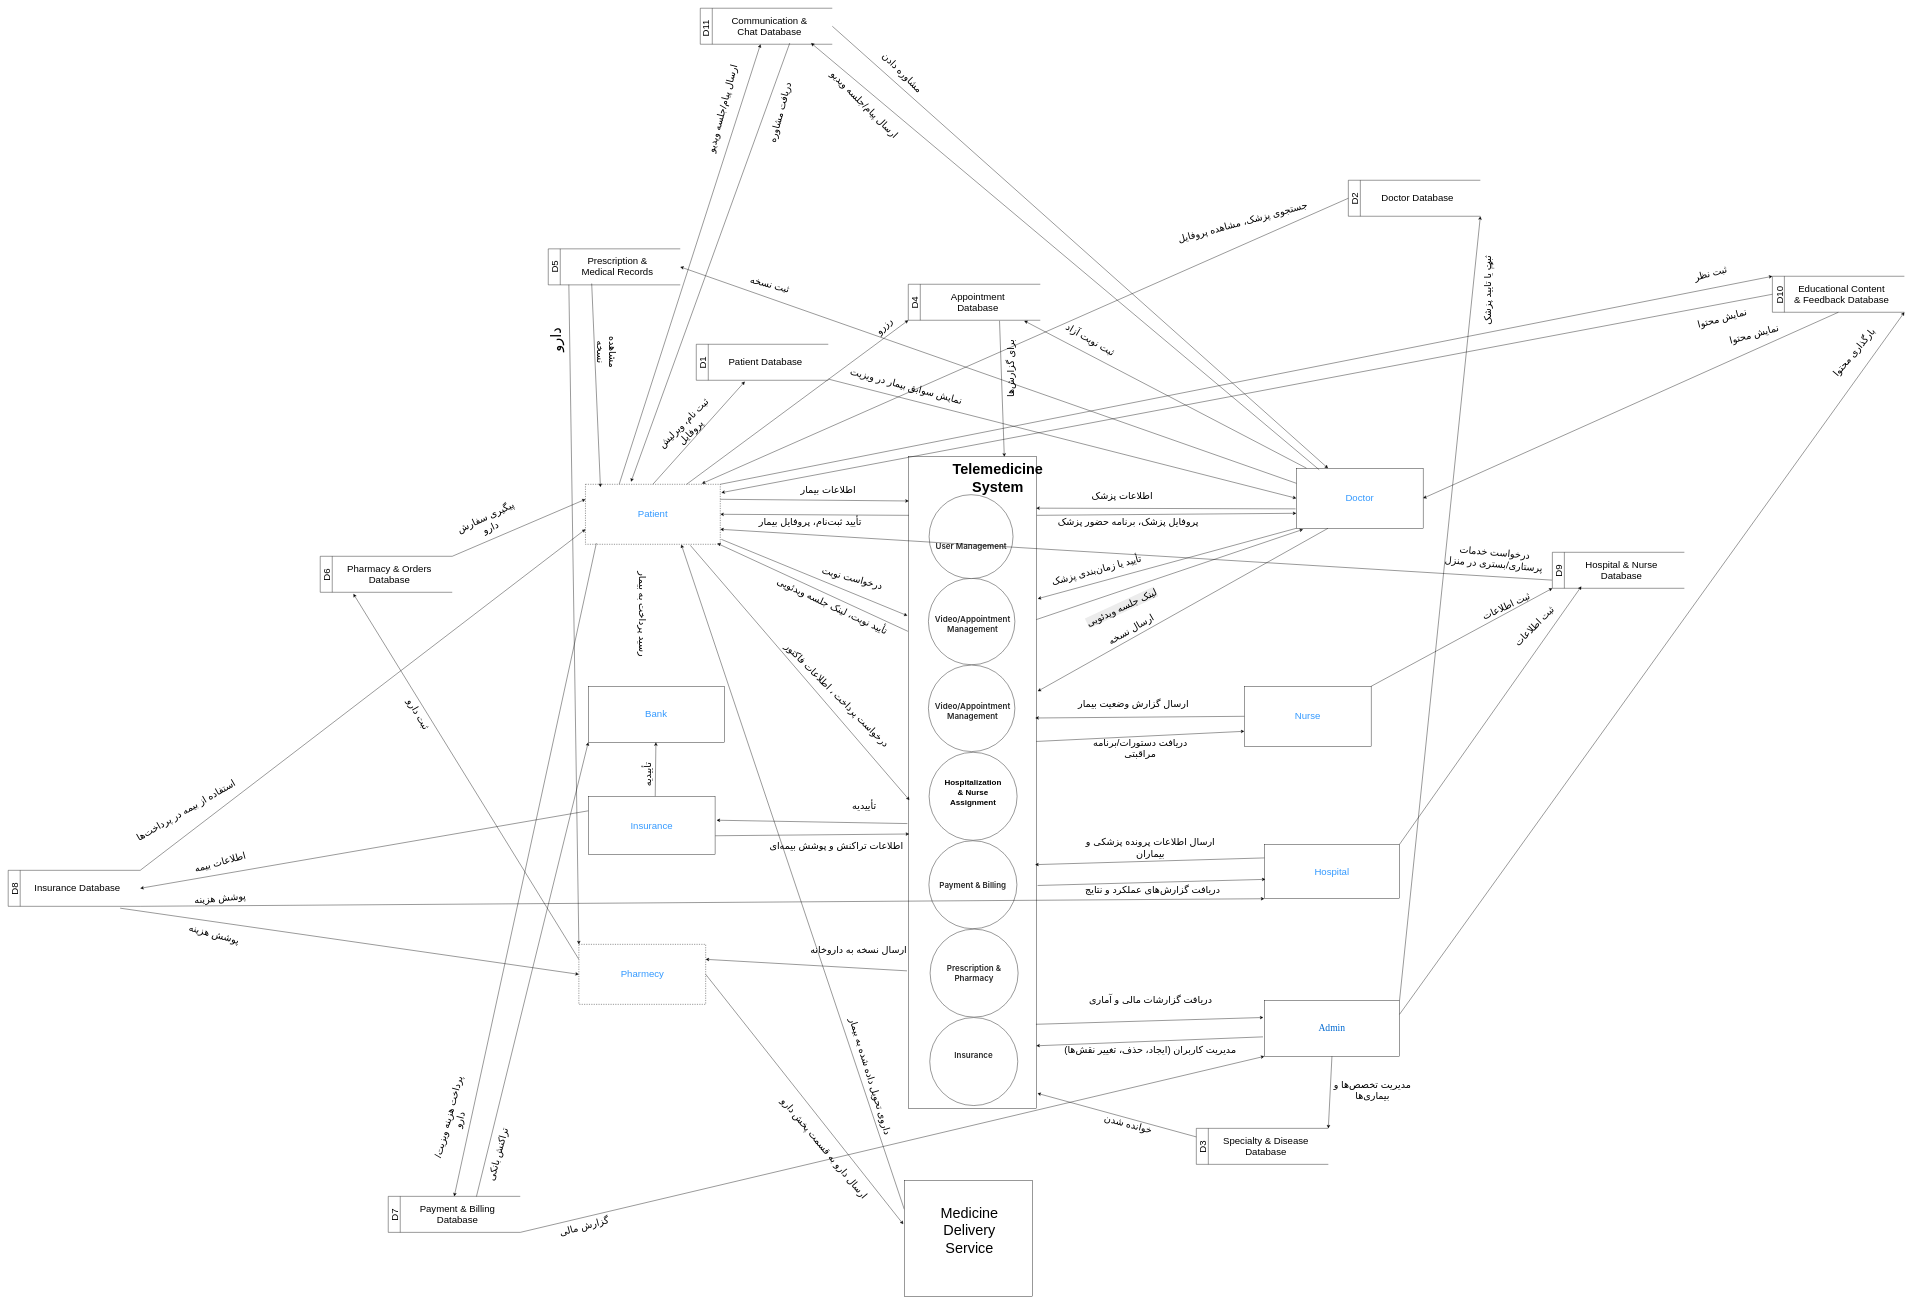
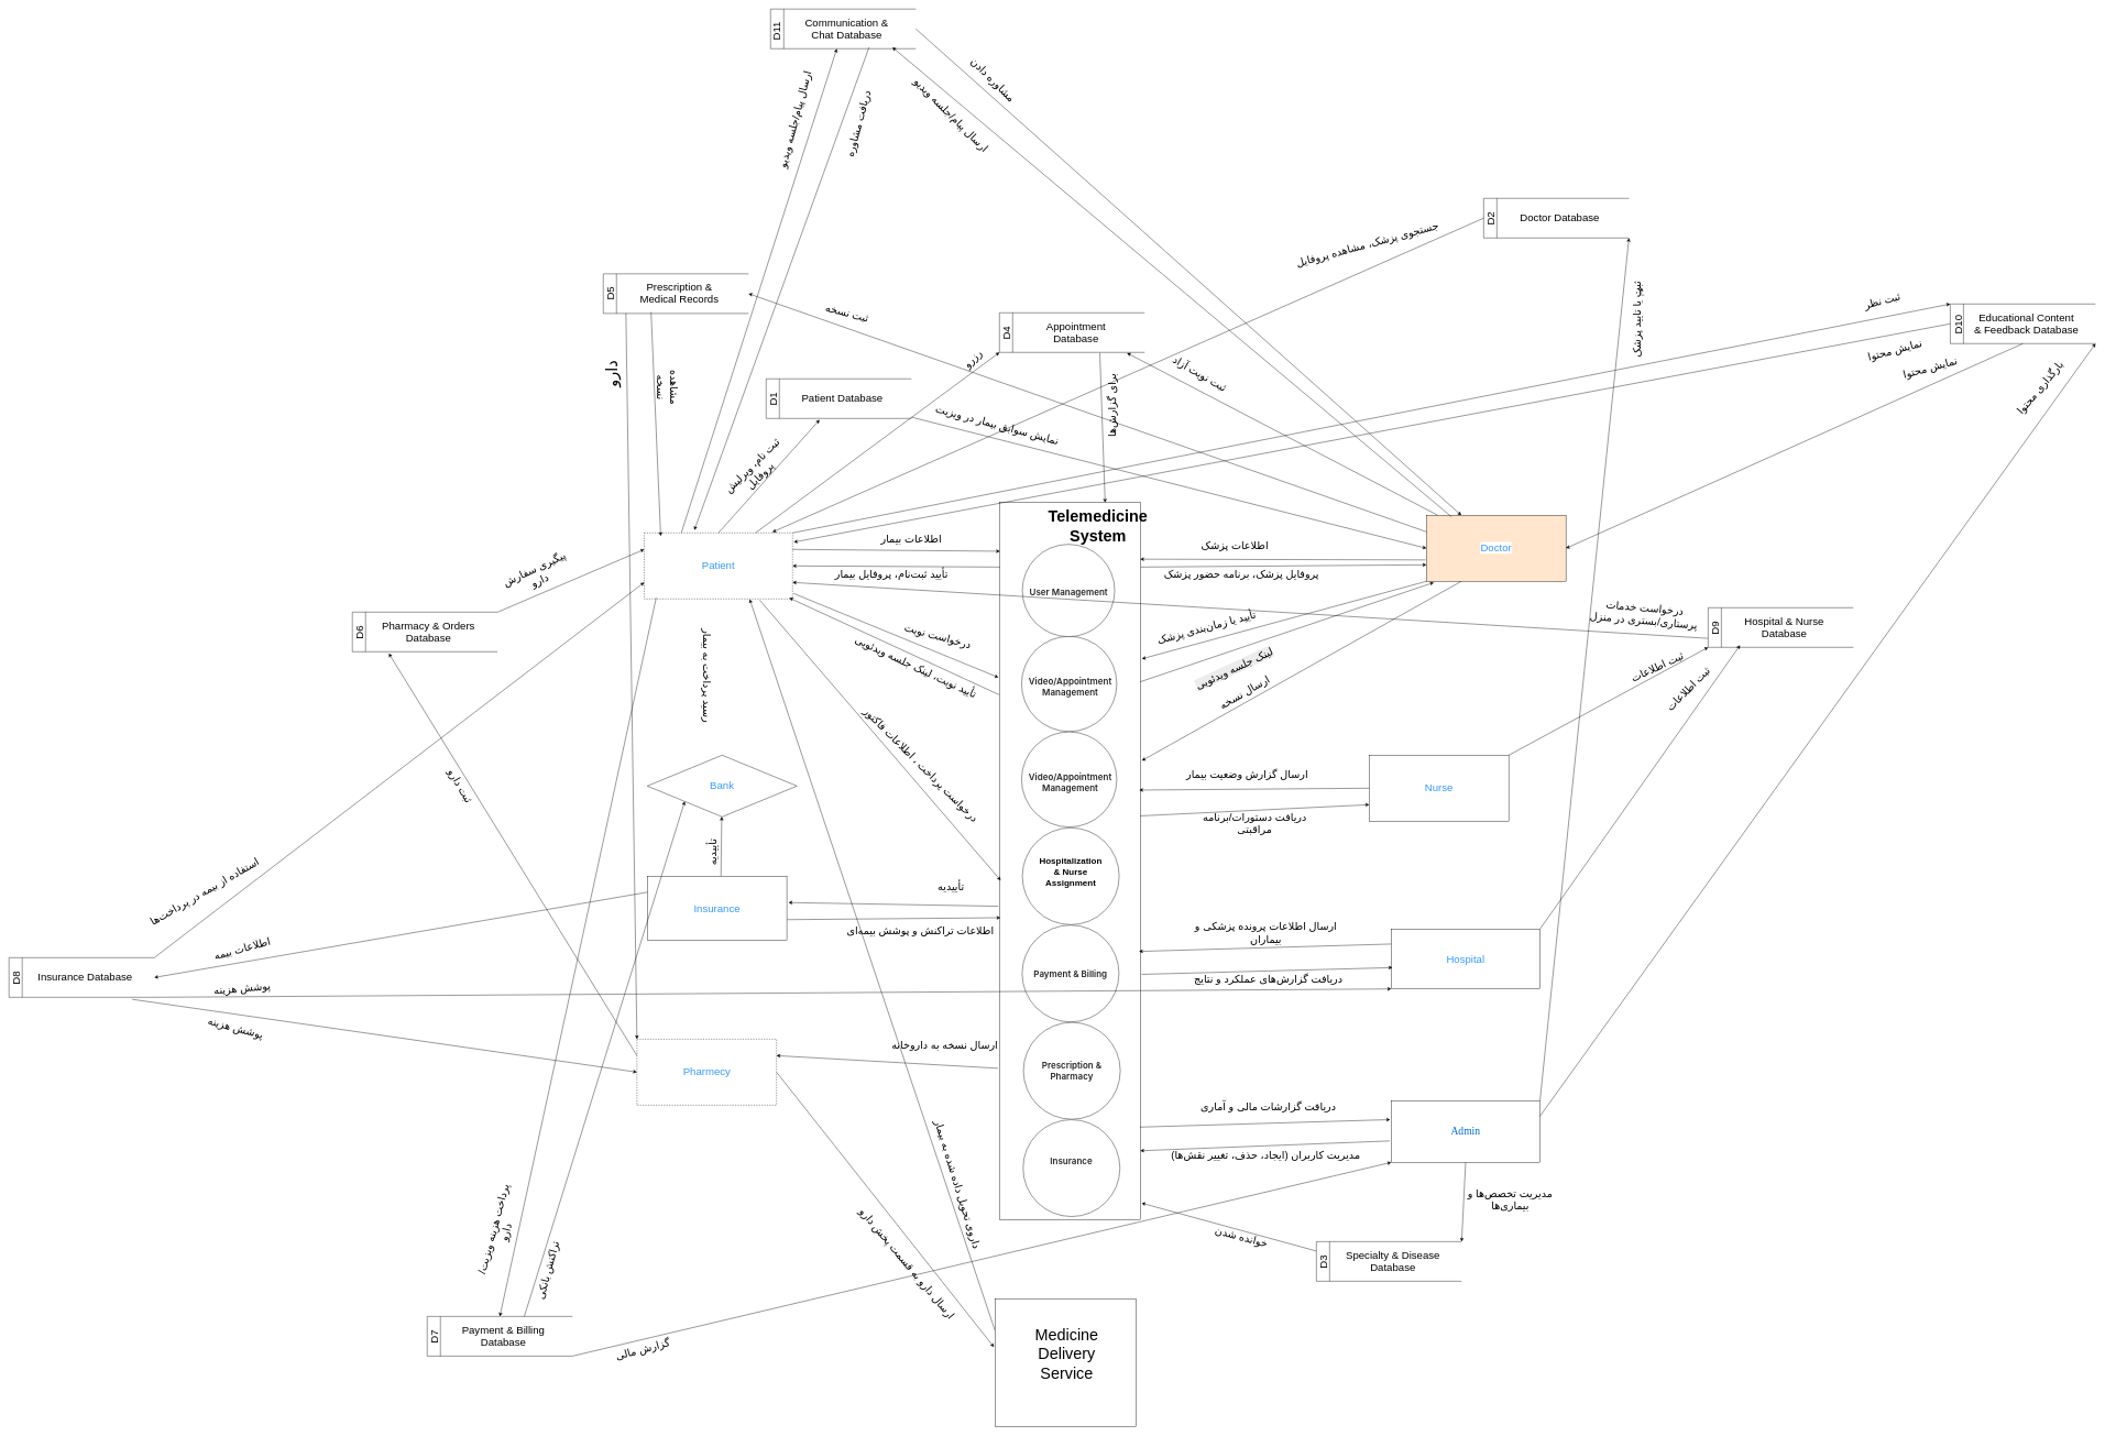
- <mxCell id="13" value="&lt;font style=&quot;font-size: 24px; color: rgb(51, 153, 255); background-color: rgb(255, 255, 255);&quot;&gt;Doctor&lt;/font&gt;" style="rounded=0;whiteSpace=wrap;html=1;" vertex="1" parent="1"><mxGeometry x="3240" y="1170" width="317" height="150" as="geometry" /></mxCell>
+ <mxCell id="13" value="&lt;font style=&quot;font-size: 24px; color: rgb(51, 153, 255); background-color: rgb(255, 255, 255);&quot;&gt;Doctor&lt;/font&gt;" style="rounded=0;whiteSpace=wrap;html=1;fillColor=#ffe6cc;" vertex="1" parent="1"><mxGeometry x="3240" y="1170" width="317" height="150" as="geometry" /></mxCell>
- <mxCell id="9" value="&lt;span style=&quot;color: rgb(38, 38, 38); font-family: -apple-system, BlinkMacSystemFont, &amp;quot;Segoe UI&amp;quot;, Helvetica, Arial, sans-serif, &amp;quot;Apple Color Emoji&amp;quot;, &amp;quot;Segoe UI Emoji&amp;quot;; font-size: 20px; font-weight: 600; text-align: start; background-color: rgb(255, 255, 255);&quot;&gt;User Management&lt;/span&gt;" style="text;html=1;align=center;verticalAlign=middle;whiteSpace=wrap;rounded=0;" vertex="1" parent="7"><mxGeometry x="6.631" y="84.69" width="196.56" height="88.62" as="geometry" /></mxCell>
+ <mxCell id="9" value="&lt;span style=&quot;color: rgb(38, 38, 38); font-family: -apple-system, BlinkMacSystemFont, &amp;quot;Segoe UI&amp;quot;, Helvetica, Arial, sans-serif, &amp;quot;Apple Color Emoji&amp;quot;, &amp;quot;Segoe UI Emoji&amp;quot;; font-size: 20px; font-weight: 600; text-align: start; background-color: rgb(255, 255, 255);&quot;&gt;User Management&lt;/span&gt;" style="text;html=1;align=center;verticalAlign=middle;whiteSpace=wrap;rounded=0;" vertex="1" parent="7"><mxGeometry x="6.631" y="64.69" width="196.56" height="88.62" as="geometry" /></mxCell>
- <mxCell id="19" value="&lt;font style=&quot;font-size: 24px; color: rgb(51, 153, 255); background-color: rgb(255, 255, 255);&quot;&gt;Bank&lt;/font&gt;" style="rounded=0;whiteSpace=wrap;html=1;" vertex="1" parent="1"><mxGeometry x="1470" y="1715" width="340" height="140" as="geometry" /></mxCell>
+ <mxCell id="19" value="&lt;font style=&quot;font-size: 24px; color: rgb(51, 153, 255); background-color: rgb(255, 255, 255);&quot;&gt;Bank&lt;/font&gt;" style="rhombus;whiteSpace=wrap;html=1;" vertex="1" parent="1"><mxGeometry x="1470" y="1715" width="340" height="140" as="geometry" /></mxCell>
- <mxCell id="75" value="&lt;font style=&quot;font-size: 24px;&quot;&gt;دریافت گزارشات مالی و آماری&lt;/font&gt;" style="text;html=1;align=center;verticalAlign=middle;whiteSpace=wrap;rounded=0;" vertex="1" parent="1"><mxGeometry x="2656" y="2485" width="440" height="30" as="geometry" /></mxCell>
+ <mxCell id="75" value="&lt;font style=&quot;font-size: 24px;&quot;&gt;دریافت گزارشات مالی و آماری&lt;/font&gt;" style="text;html=1;align=center;verticalAlign=middle;whiteSpace=wrap;rounded=0;" vertex="1" parent="1"><mxGeometry x="2661" y="2500" width="440" height="30" as="geometry" /></mxCell>
